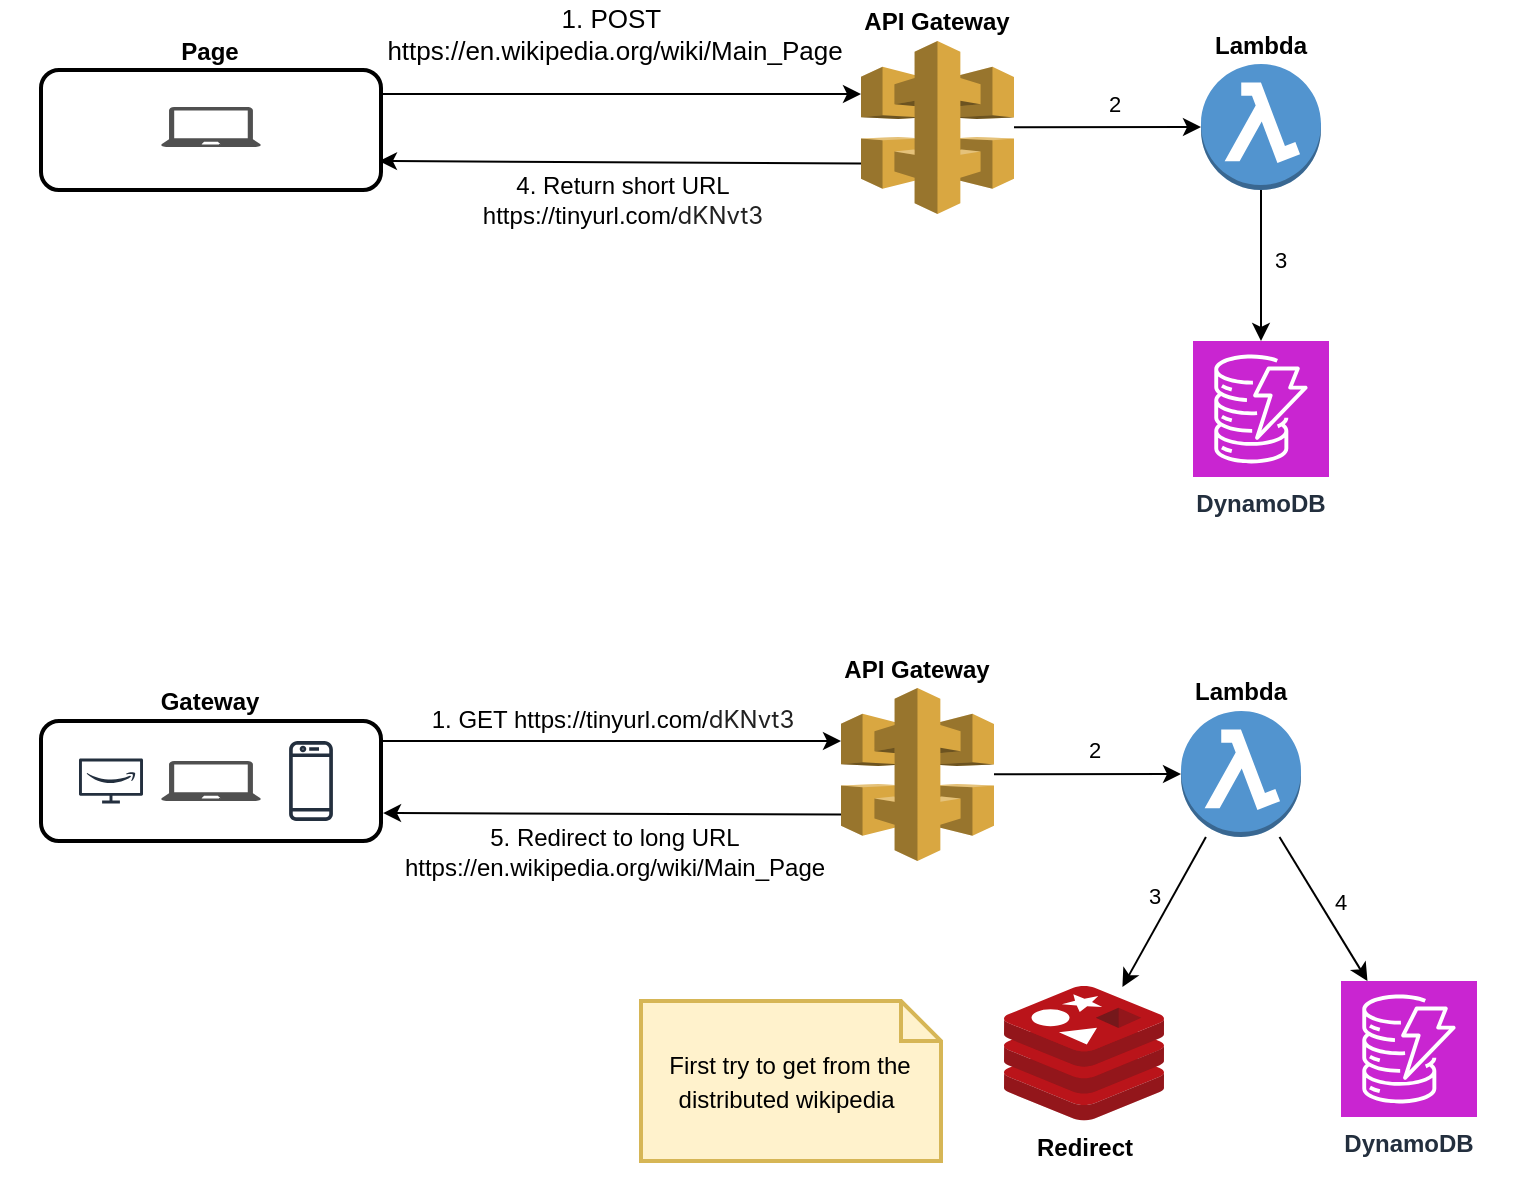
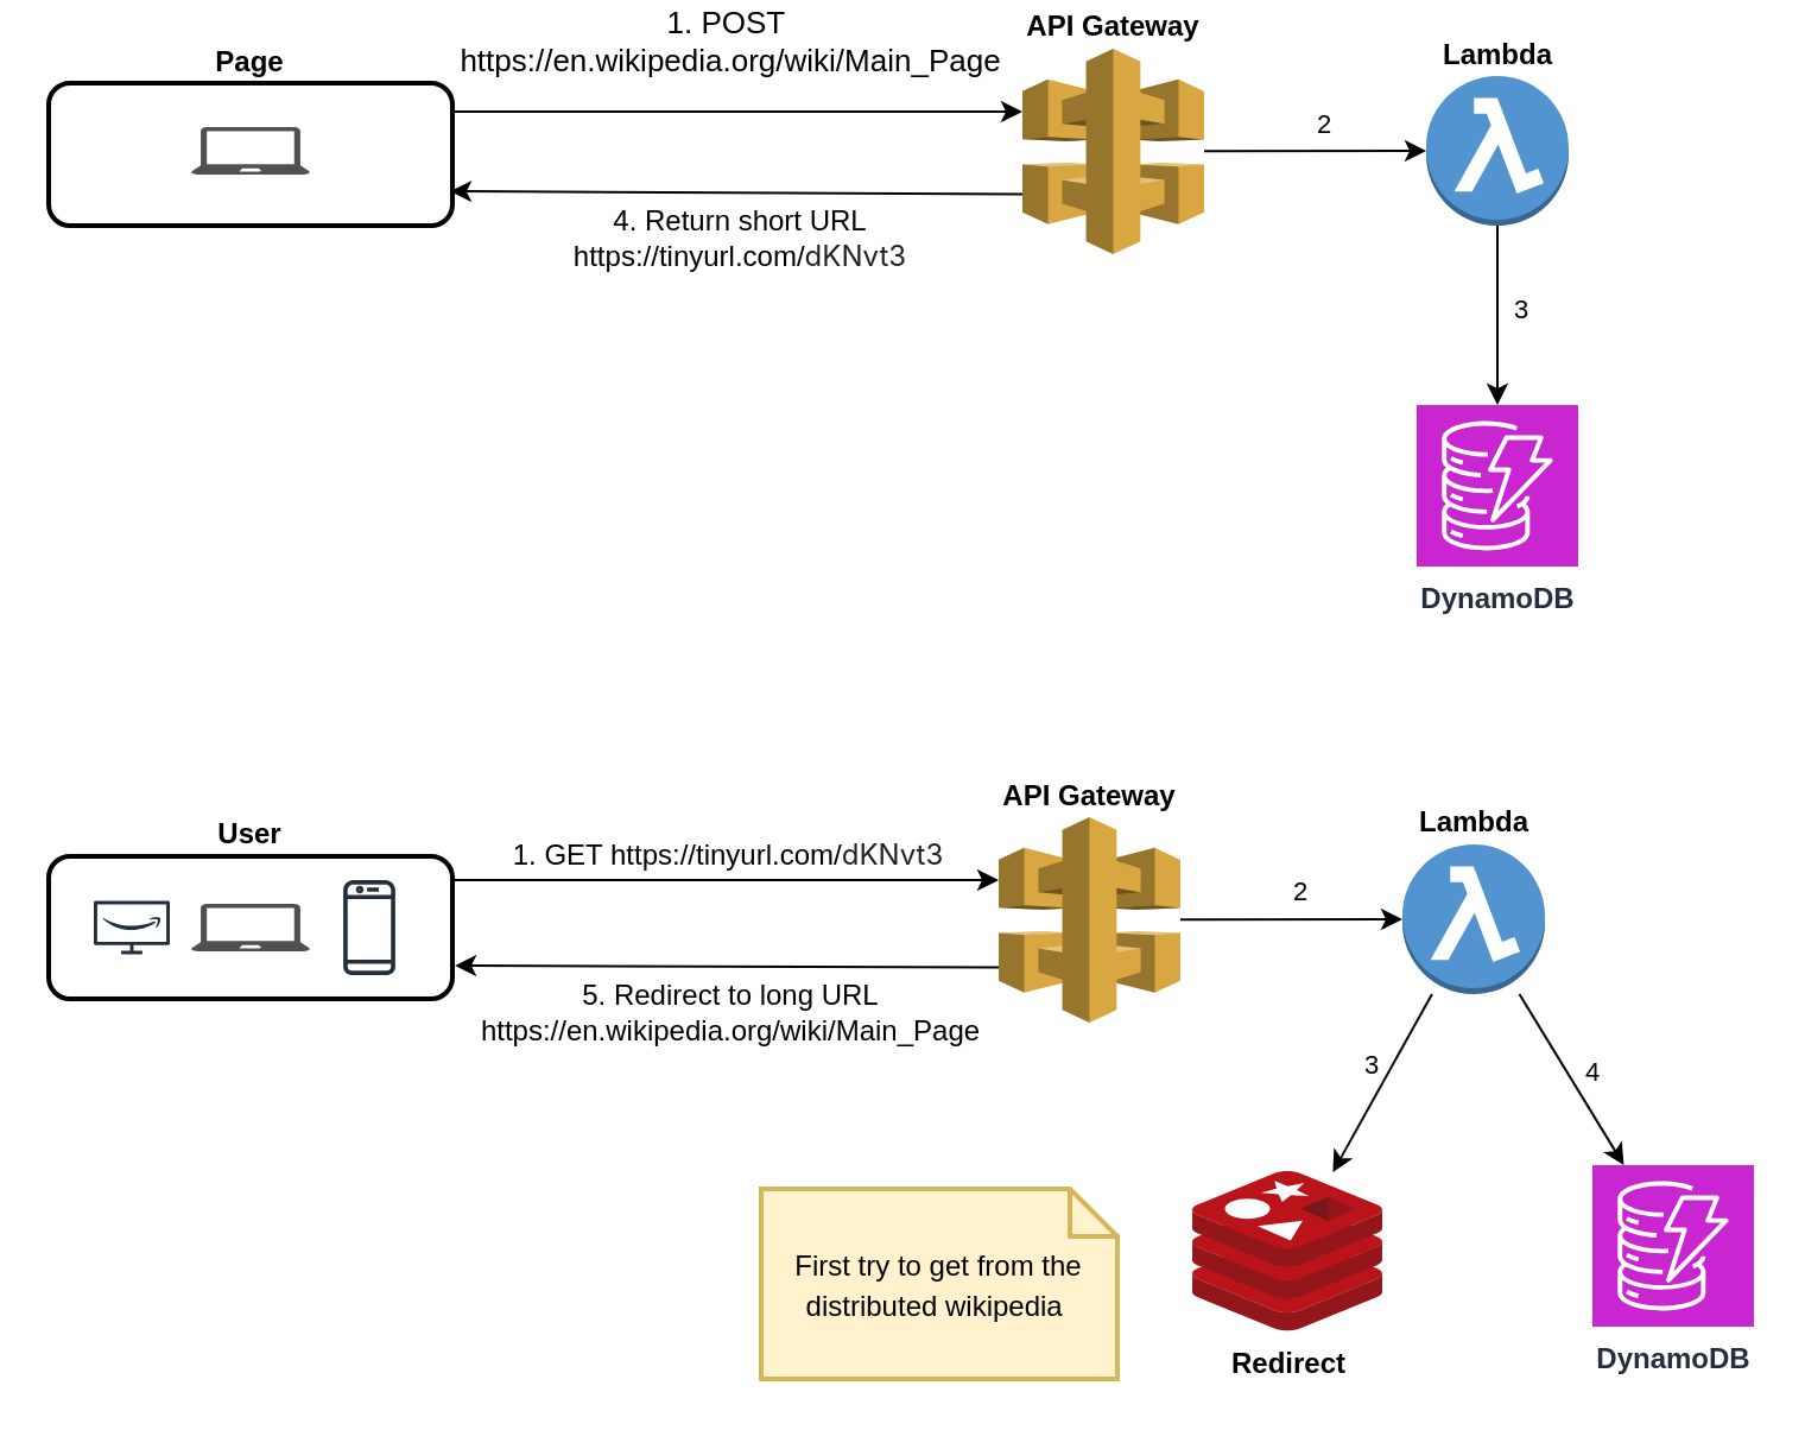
- <mxCell id="4" value="Gateway" style="rounded=1;whiteSpace=wrap;html=1;align=center;labelPosition=center;verticalLabelPosition=top;verticalAlign=bottom;labelBorderColor=none;strokeWidth=2;fontStyle=1" parent="1" vertex="1"><mxGeometry x="20" y="360" width="170" height="60" as="geometry" /></mxCell>
+ <mxCell id="4" value="User" style="rounded=1;whiteSpace=wrap;html=1;align=center;labelPosition=center;verticalLabelPosition=top;verticalAlign=bottom;labelBorderColor=none;strokeWidth=2;fontStyle=1" parent="1" vertex="1"><mxGeometry x="20" y="360" width="170" height="60" as="geometry" /></mxCell>
